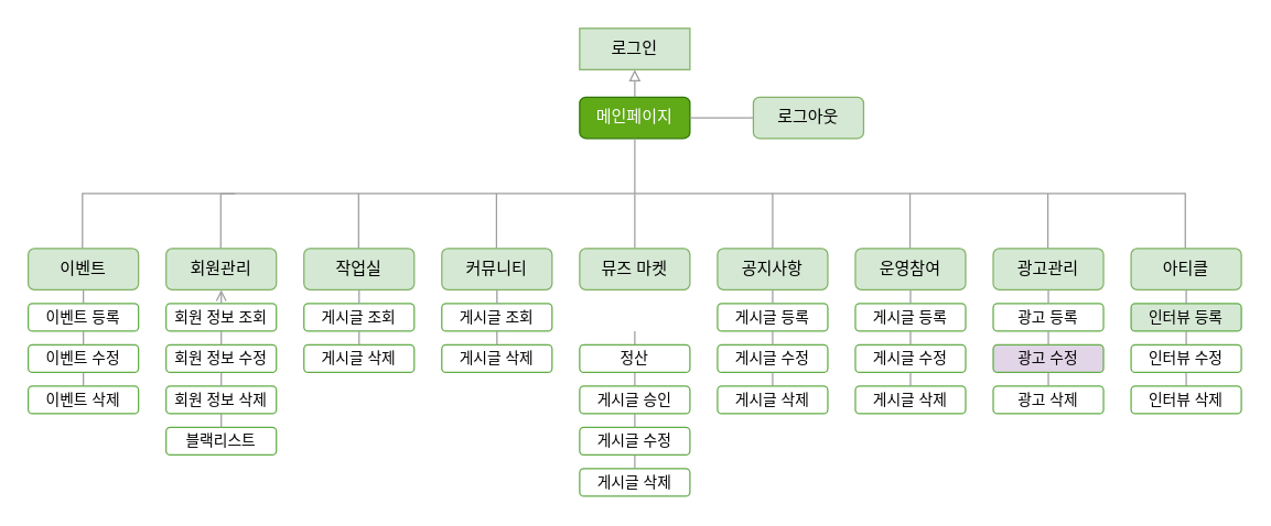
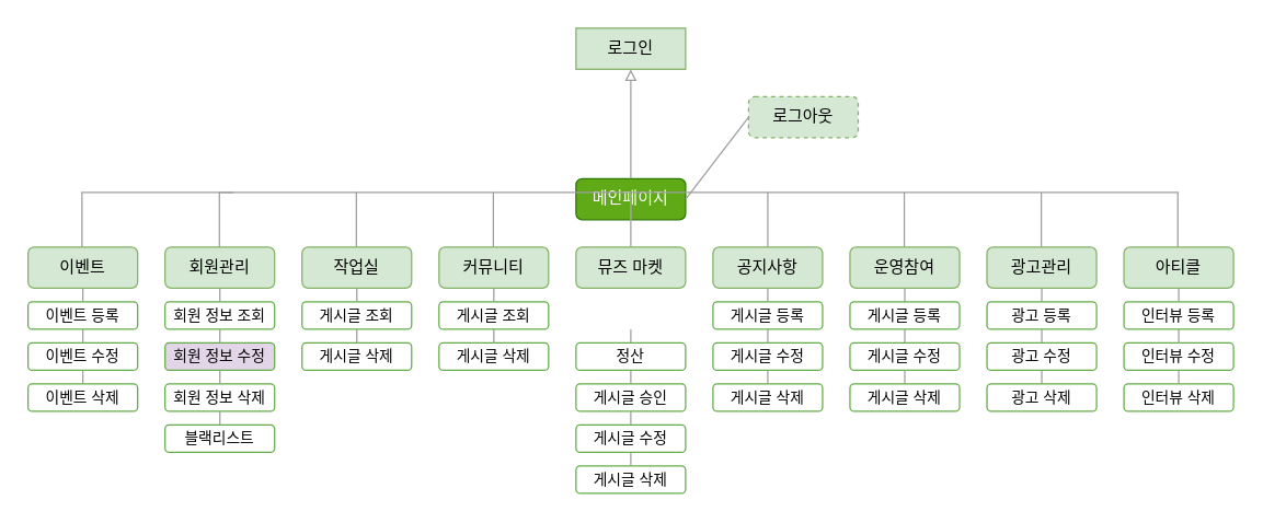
- <mxCell id="6" value="메인페이지" style="rounded=1;whiteSpace=wrap;html=1;fillColor=#60a917;strokeColor=#2D7600;fontColor=#ffffff;" parent="1" vertex="1"><mxGeometry x="420" y="70" width="80" height="30" as="geometry" /></mxCell>
+ <mxCell id="6" value="메인페이지" style="rounded=1;whiteSpace=wrap;html=1;fillColor=#60a917;strokeColor=#2D7600;fontColor=#ffffff;" parent="1" vertex="1"><mxGeometry x="420" y="130" width="80" height="30" as="geometry" /></mxCell>
- <mxCell id="9" value="로그아웃" style="rounded=1;whiteSpace=wrap;html=1;fillColor=#d5e8d4;strokeColor=#82b366;" parent="1" vertex="1"><mxGeometry x="546" y="70" width="80" height="30" as="geometry" /></mxCell>
+ <mxCell id="9" value="로그아웃" style="rounded=1;whiteSpace=wrap;html=1;fillColor=#d5e8d4;strokeColor=#82b366;dashed=1;" parent="1" vertex="1"><mxGeometry x="546" y="70" width="80" height="30" as="geometry" /></mxCell>
- <mxCell id="23" value="" style="rounded=0;orthogonalLoop=1;jettySize=auto;html=1;endArrow=open;endFill=0;strokeColor=#9E9E9E;exitX=0.5;exitY=0;exitDx=0;exitDy=0;entryX=0.5;entryY=1;entryDx=0;entryDy=0;" parent="1" source="22" target="13" edge="1"><mxGeometry relative="1" as="geometry"><mxPoint x="169.66" y="190" as="sourcePoint" /><mxPoint x="169.66" y="150" as="targetPoint" /></mxGeometry></mxCell>
+ <mxCell id="23" value="" style="rounded=0;orthogonalLoop=1;jettySize=auto;html=1;endArrow=none;endFill=0;strokeColor=#9E9E9E;exitX=0.5;exitY=0;exitDx=0;exitDy=0;entryX=0.5;entryY=1;entryDx=0;entryDy=0;" parent="1" source="22" target="13" edge="1"><mxGeometry relative="1" as="geometry"><mxPoint x="169.66" y="190" as="sourcePoint" /><mxPoint x="169.66" y="150" as="targetPoint" /></mxGeometry></mxCell>
- <mxCell id="64" value="&lt;font style=&quot;font-size: 11px;&quot;&gt;인터뷰 등록&lt;/font&gt;" style="rounded=1;whiteSpace=wrap;html=1;fillColor=#d5e8d4;strokeColor=#63AD48;" parent="1" vertex="1"><mxGeometry x="820" y="220" width="80" height="20" as="geometry" /></mxCell>
+ <mxCell id="64" value="&lt;font style=&quot;font-size: 11px;&quot;&gt;인터뷰 등록&lt;/font&gt;" style="rounded=1;whiteSpace=wrap;html=1;fillColor=#ffffff;strokeColor=#63AD48;" parent="1" vertex="1"><mxGeometry x="820" y="220" width="80" height="20" as="geometry" /></mxCell>
- <mxCell id="24" value="&lt;font style=&quot;font-size: 11px;&quot;&gt;회원 정보 수정&lt;/font&gt;" style="rounded=1;whiteSpace=wrap;html=1;fillColor=#ffffff;strokeColor=#63AD48;" parent="1" vertex="1"><mxGeometry x="120" y="250" width="80" height="20" as="geometry" /></mxCell>
+ <mxCell id="24" value="&lt;font style=&quot;font-size: 11px;&quot;&gt;회원 정보 수정&lt;/font&gt;" style="rounded=1;whiteSpace=wrap;html=1;fillColor=#e1d5e7;strokeColor=#63AD48;" parent="1" vertex="1"><mxGeometry x="120" y="250" width="80" height="20" as="geometry" /></mxCell>
- <mxCell id="52" value="&lt;font style=&quot;font-size: 11px;&quot;&gt;광고 수정&lt;/font&gt;" style="rounded=1;whiteSpace=wrap;html=1;fillColor=#e1d5e7;strokeColor=#63AD48;" parent="1" vertex="1"><mxGeometry x="720" y="250" width="80" height="20" as="geometry" /></mxCell>
+ <mxCell id="52" value="&lt;font style=&quot;font-size: 11px;&quot;&gt;광고 수정&lt;/font&gt;" style="rounded=1;whiteSpace=wrap;html=1;fillColor=#ffffff;strokeColor=#63AD48;" parent="1" vertex="1"><mxGeometry x="720" y="250" width="80" height="20" as="geometry" /></mxCell>
